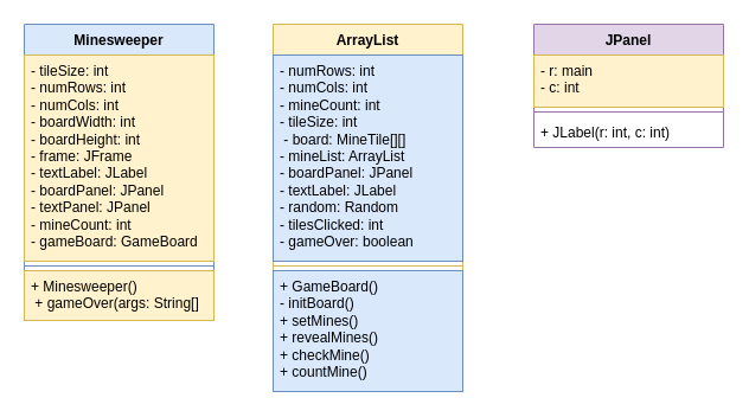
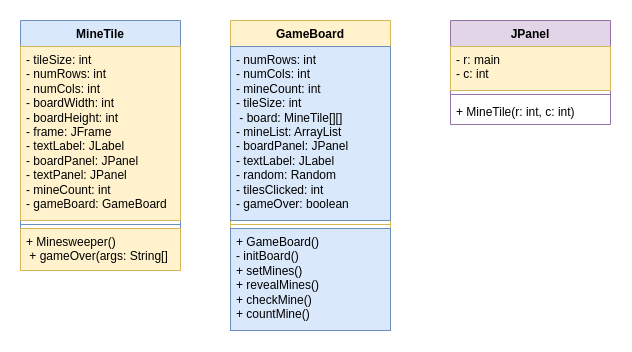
- <mxCell id="2" value="Minesweeper" style="swimlane;fontStyle=1;align=center;verticalAlign=top;childLayout=stackLayout;horizontal=1;startSize=26;horizontalStack=0;resizeParent=1;resizeParentMax=0;resizeLast=0;collapsible=1;marginBottom=0;whiteSpace=wrap;html=1;fillColor=#dae8fc;strokeColor=#6c8ebf;" vertex="1" parent="1"><mxGeometry x="20" y="20" width="160" height="250" as="geometry"><mxRectangle x="80" y="50" width="110" height="30" as="alternateBounds" /></mxGeometry></mxCell>
+ <mxCell id="2" value="MineTile" style="swimlane;fontStyle=1;align=center;verticalAlign=top;childLayout=stackLayout;horizontal=1;startSize=26;horizontalStack=0;resizeParent=1;resizeParentMax=0;resizeLast=0;collapsible=1;marginBottom=0;whiteSpace=wrap;html=1;fillColor=#dae8fc;strokeColor=#6c8ebf;" vertex="1" parent="1"><mxGeometry x="20" y="20" width="160" height="250" as="geometry"><mxRectangle x="80" y="50" width="110" height="30" as="alternateBounds" /></mxGeometry></mxCell>
- <mxCell id="10" value="ArrayList" style="swimlane;fontStyle=1;align=center;verticalAlign=top;childLayout=stackLayout;horizontal=1;startSize=26;horizontalStack=0;resizeParent=1;resizeParentMax=0;resizeLast=0;collapsible=1;marginBottom=0;whiteSpace=wrap;html=1;fillColor=#fff2cc;strokeColor=#d6b656;" vertex="1" parent="1"><mxGeometry x="230" y="20" width="160" height="310" as="geometry" /></mxCell>
+ <mxCell id="10" value="GameBoard" style="swimlane;fontStyle=1;align=center;verticalAlign=top;childLayout=stackLayout;horizontal=1;startSize=26;horizontalStack=0;resizeParent=1;resizeParentMax=0;resizeLast=0;collapsible=1;marginBottom=0;whiteSpace=wrap;html=1;fillColor=#fff2cc;strokeColor=#d6b656;" vertex="1" parent="1"><mxGeometry x="230" y="20" width="160" height="310" as="geometry" /></mxCell>
- <mxCell id="9" value="+ JLabel(r: int, c: int)" style="text;strokeColor=none;fillColor=none;align=left;verticalAlign=top;spacingLeft=4;spacingRight=4;overflow=hidden;rotatable=0;points=[[0,0.5],[1,0.5]];portConstraint=eastwest;whiteSpace=wrap;html=1;" vertex="1" parent="6"><mxGeometry y="78" width="160" height="26" as="geometry" /></mxCell>
+ <mxCell id="9" value="+ MineTile(r: int, c: int)" style="text;strokeColor=none;fillColor=none;align=left;verticalAlign=top;spacingLeft=4;spacingRight=4;overflow=hidden;rotatable=0;points=[[0,0.5],[1,0.5]];portConstraint=eastwest;whiteSpace=wrap;html=1;" vertex="1" parent="6"><mxGeometry y="78" width="160" height="26" as="geometry" /></mxCell>
